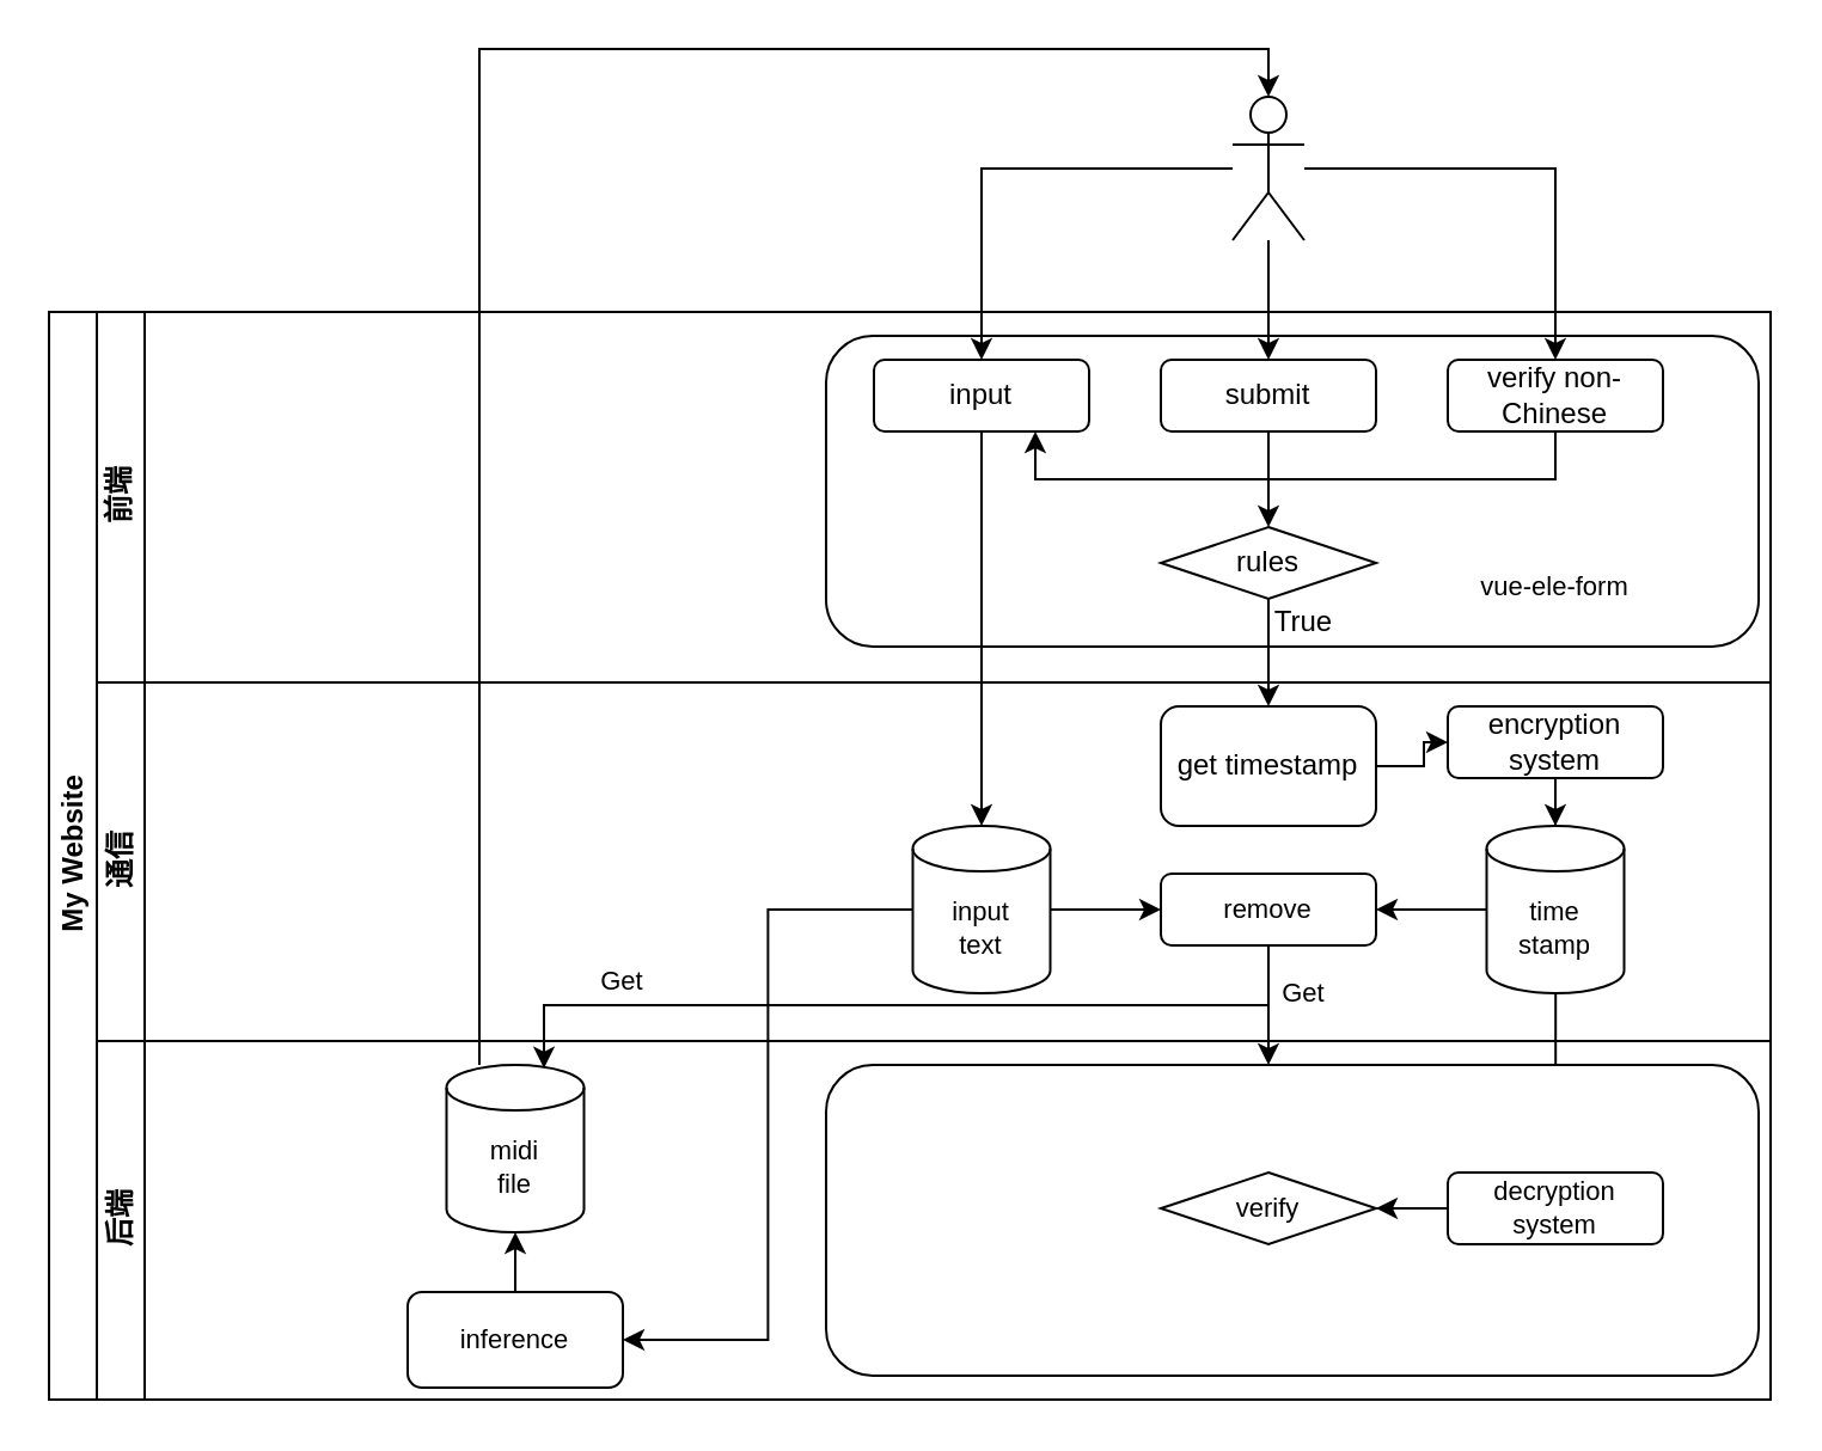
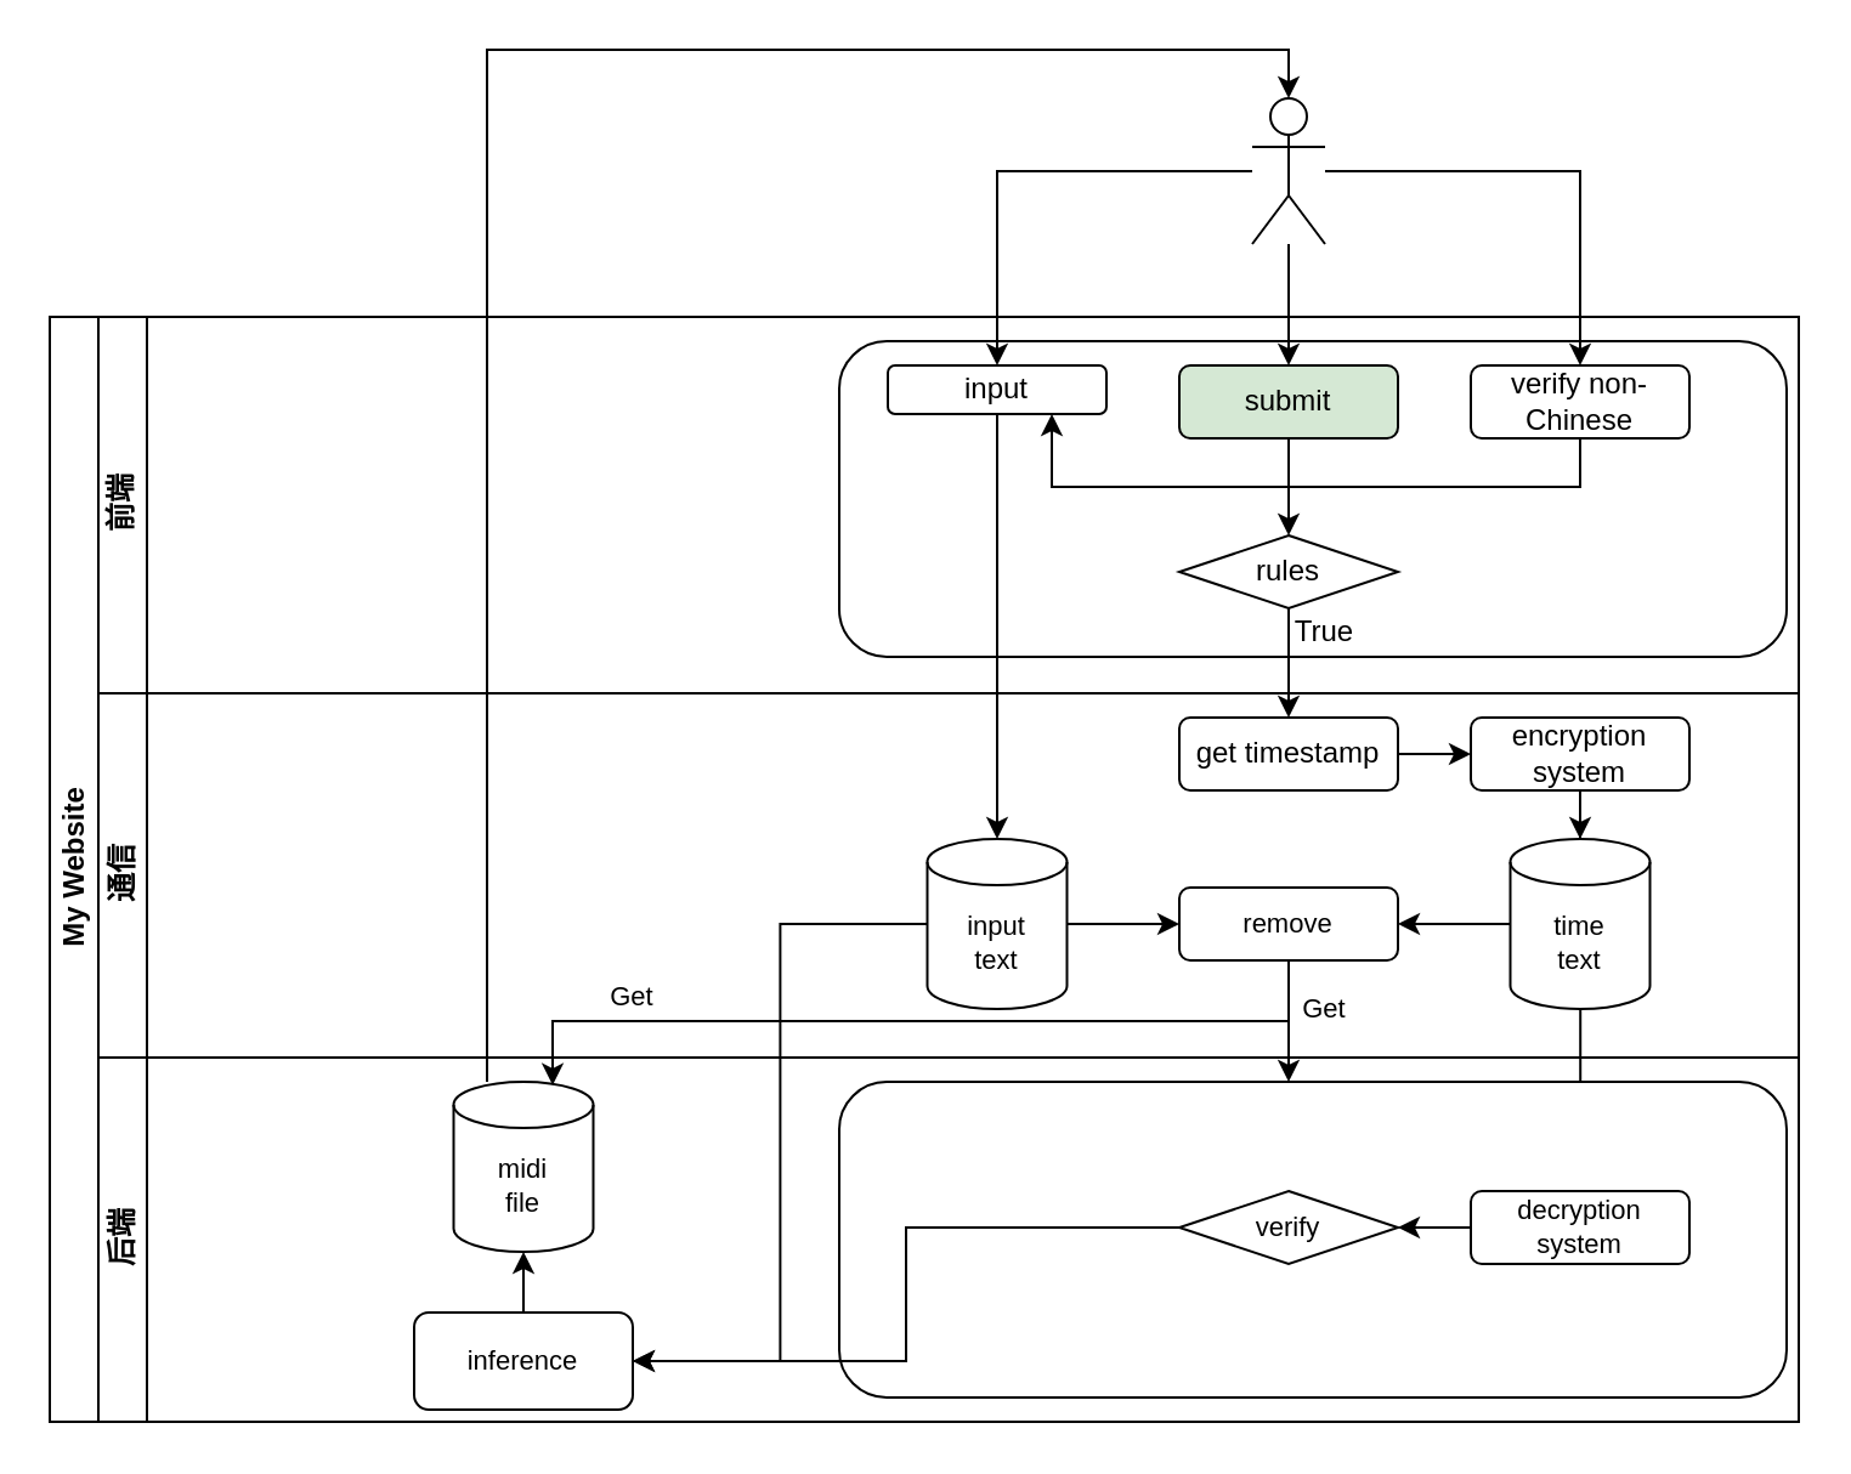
- <mxCell id="5" value="input" style="rounded=1;whiteSpace=wrap;html=1;" vertex="1" parent="3"><mxGeometry x="325" y="20" width="90" height="30" as="geometry" /></mxCell>
+ <mxCell id="5" value="input" style="rounded=1;whiteSpace=wrap;html=1;" vertex="1" parent="3"><mxGeometry x="325" y="20" width="90" height="20" as="geometry" /></mxCell>
- <mxCell id="7" value="submit" style="rounded=1;whiteSpace=wrap;html=1;" vertex="1" parent="3"><mxGeometry x="445" y="20" width="90" height="30" as="geometry" /></mxCell>
+ <mxCell id="7" value="submit" style="rounded=1;whiteSpace=wrap;html=1;fillColor=#d5e8d4;" vertex="1" parent="3"><mxGeometry x="445" y="20" width="90" height="30" as="geometry" /></mxCell>
- <mxCell id="12" value="vue-ele-form" style="text;html=1;strokeColor=none;fillColor=none;align=center;verticalAlign=middle;whiteSpace=wrap;rounded=0;fontSize=11;" vertex="1" parent="3"><mxGeometry x="555" y="100" width="110" height="30" as="geometry" /></mxCell>
- <mxCell id="19" value="get timestamp" style="rounded=1;whiteSpace=wrap;html=1;" vertex="1" parent="17"><mxGeometry x="445" y="10" width="90" height="50" as="geometry" /></mxCell>
+ <mxCell id="19" value="get timestamp" style="rounded=1;whiteSpace=wrap;html=1;" vertex="1" parent="17"><mxGeometry x="445" y="10" width="90" height="30" as="geometry" /></mxCell>
- <mxCell id="23" value="&lt;font style=&quot;font-size: 11px;&quot;&gt;time&lt;br&gt;stamp&lt;/font&gt;" style="shape=cylinder3;whiteSpace=wrap;html=1;boundedLbl=1;backgroundOutline=1;size=9.5;fontSize=6;" vertex="1" parent="17"><mxGeometry x="581.25" y="60" width="57.5" height="70" as="geometry" /></mxCell>
+ <mxCell id="23" value="&lt;font style=&quot;font-size: 11px;&quot;&gt;time&lt;br&gt;text&lt;/font&gt;" style="shape=cylinder3;whiteSpace=wrap;html=1;boundedLbl=1;backgroundOutline=1;size=9.5;fontSize=6;" vertex="1" parent="17"><mxGeometry x="581.25" y="60" width="57.5" height="70" as="geometry" /></mxCell>
+ <mxCell id="33" style="edgeStyle=orthogonalEdgeStyle;rounded=0;orthogonalLoop=1;jettySize=auto;html=1;entryX=1;entryY=0.5;entryDx=0;entryDy=0;fontSize=11;" edge="1" parent="29" source="34" target="36"><mxGeometry relative="1" as="geometry" /></mxCell>
